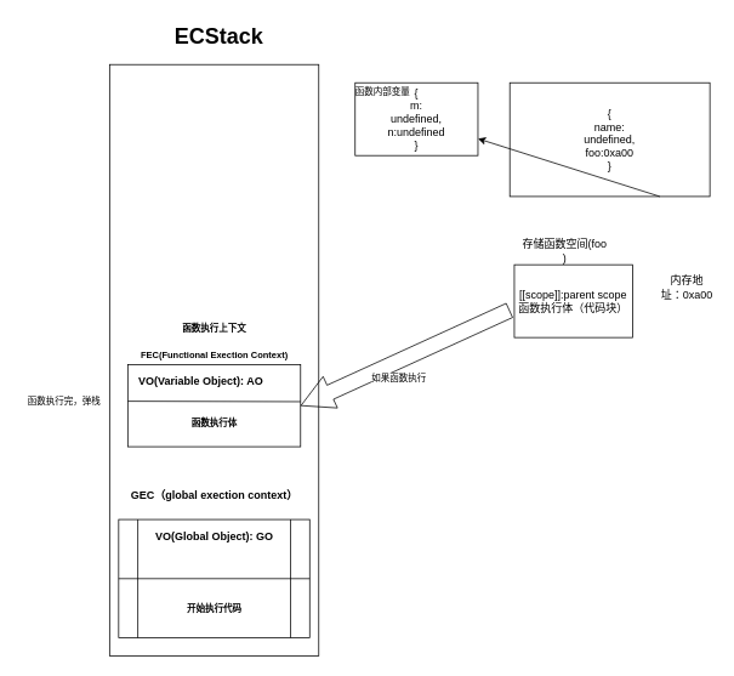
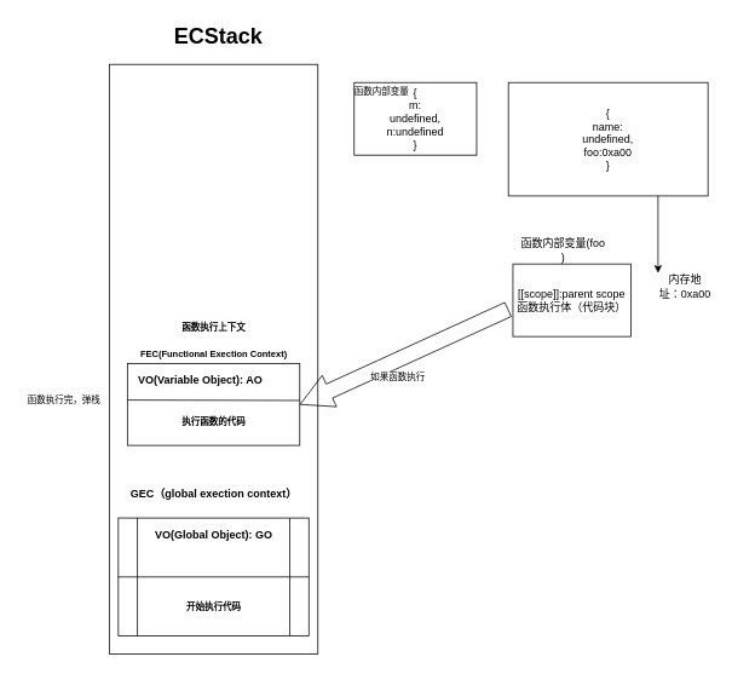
- <mxCell id="13" value="" style="endArrow=classic;html=1;fontSize=12;exitX=0.75;exitY=1;exitDx=0;exitDy=0;" edge="1" parent="1" source="9" target="19"><mxGeometry width="50" height="50" relative="1" as="geometry"><mxPoint x="595" y="310" as="sourcePoint" /><mxPoint x="735" y="380" as="targetPoint" /></mxGeometry></mxCell>
+ <mxCell id="13" value="" style="endArrow=classic;html=1;fontSize=12;exitX=0.75;exitY=1;exitDx=0;exitDy=0;entryX=0;entryY=0;entryDx=0;entryDy=0;" edge="1" parent="1" source="9" target="12"><mxGeometry width="50" height="50" relative="1" as="geometry"><mxPoint x="595" y="310" as="sourcePoint" /><mxPoint x="735" y="380" as="targetPoint" /></mxGeometry></mxCell>
- <mxCell id="11" value="存储函数空间(foo&lt;br&gt;)" style="text;html=1;align=center;verticalAlign=middle;resizable=0;points=[];autosize=1;strokeColor=none;fillColor=none;fontSize=12;" vertex="1" parent="1"><mxGeometry x="565" y="260" width="110" height="30" as="geometry" /></mxCell>
+ <mxCell id="11" value="函数内部变量(foo&lt;br&gt;)" style="text;html=1;align=center;verticalAlign=middle;resizable=0;points=[];autosize=1;strokeColor=none;fillColor=none;fontSize=12;" vertex="1" parent="1"><mxGeometry x="565" y="260" width="110" height="30" as="geometry" /></mxCell>
- <mxCell id="22" value="&lt;font style=&quot;font-size: 10px&quot;&gt;函数执行体&lt;/font&gt;" style="text;strokeColor=none;fillColor=none;html=1;fontSize=24;fontStyle=1;verticalAlign=middle;align=center;" vertex="1" parent="1"><mxGeometry x="185" y="440" width="100" height="40" as="geometry" /></mxCell>
+ <mxCell id="22" value="&lt;font style=&quot;font-size: 10px&quot;&gt;执行函数的代码&lt;/font&gt;" style="text;strokeColor=none;fillColor=none;html=1;fontSize=24;fontStyle=1;verticalAlign=middle;align=center;" vertex="1" parent="1"><mxGeometry x="185" y="440" width="100" height="40" as="geometry" /></mxCell>
